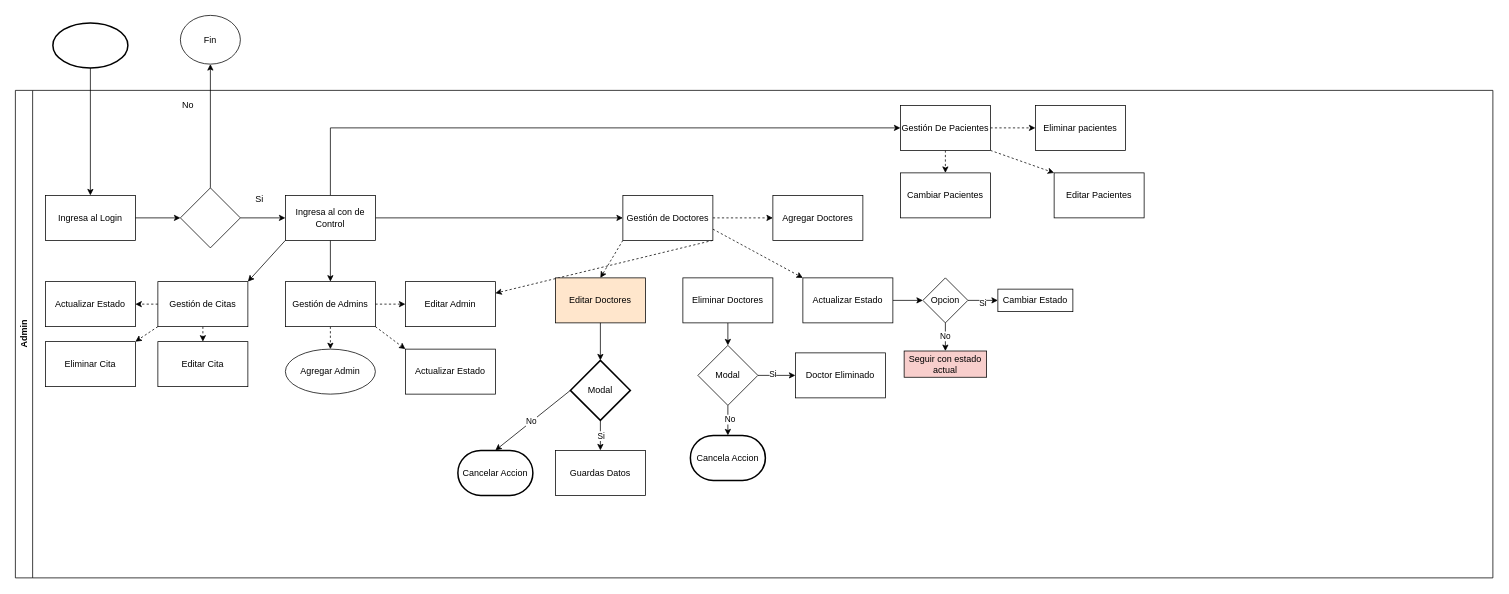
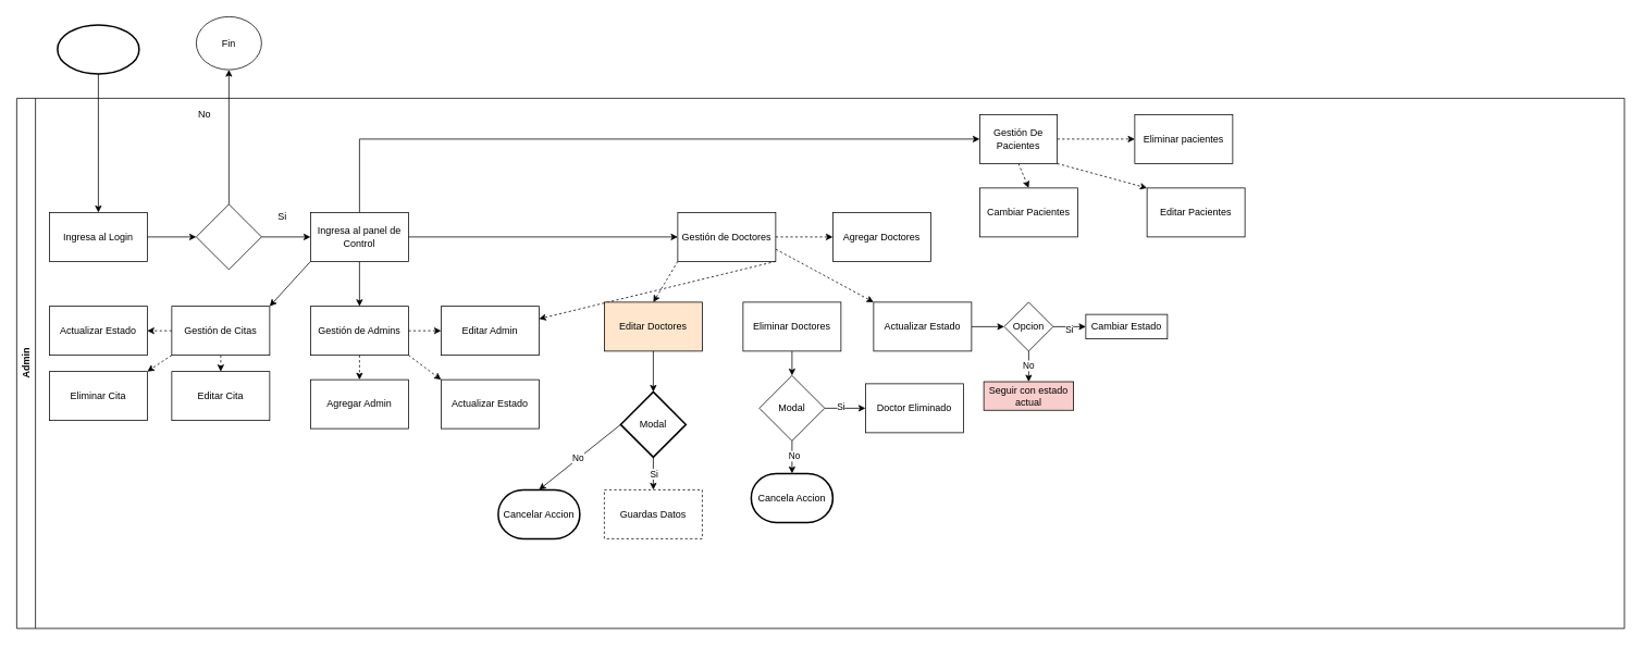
- <mxCell id="25" value="Gestión De Pacientes" style="rounded=0;whiteSpace=wrap;html=1;" vertex="1" parent="5"><mxGeometry x="1180" y="20" width="120" height="60" as="geometry" /></mxCell>
+ <mxCell id="25" value="Gestión De Pacientes" style="rounded=0;whiteSpace=wrap;html=1;" vertex="1" parent="5"><mxGeometry x="1180" y="20" width="95" height="60" as="geometry" /></mxCell>
- <mxCell id="34" value="Eliminar pacientes" style="rounded=0;whiteSpace=wrap;html=1;" vertex="1" parent="5"><mxGeometry x="1360" y="20" width="120" height="60" as="geometry" /></mxCell>
+ <mxCell id="34" value="Eliminar pacientes" style="rounded=0;whiteSpace=wrap;html=1;" vertex="1" parent="5"><mxGeometry x="1370" y="20" width="120" height="60" as="geometry" /></mxCell>
- <mxCell id="15" value="Ingresa al con de Control" style="rounded=0;whiteSpace=wrap;html=1;" vertex="1" parent="5"><mxGeometry x="360" y="140" width="120" height="60" as="geometry" /></mxCell>
+ <mxCell id="15" value="Ingresa al panel de Control" style="rounded=0;whiteSpace=wrap;html=1;" vertex="1" parent="5"><mxGeometry x="360" y="140" width="120" height="60" as="geometry" /></mxCell>
- <mxCell id="43" value="Agregar Doctores" style="rounded=0;whiteSpace=wrap;html=1;" vertex="1" parent="5"><mxGeometry x="1010" y="140" width="120" height="60" as="geometry" /></mxCell>
+ <mxCell id="43" value="Agregar Doctores" style="rounded=0;whiteSpace=wrap;html=1;" vertex="1" parent="5"><mxGeometry x="1000" y="140" width="120" height="60" as="geometry" /></mxCell>
- <mxCell id="39" value="Agregar Admin" style="ellipse;whiteSpace=wrap;html=1;" vertex="1" parent="5"><mxGeometry x="360" y="345" width="120" height="60" as="geometry" /></mxCell>
+ <mxCell id="39" value="Agregar Admin" style="rounded=0;whiteSpace=wrap;html=1;" vertex="1" parent="5"><mxGeometry x="360" y="345" width="120" height="60" as="geometry" /></mxCell>
- <mxCell id="58" value="Guardas Datos" style="rounded=0;whiteSpace=wrap;html=1;" vertex="1" parent="5"><mxGeometry x="720" y="480" width="120" height="60" as="geometry" /></mxCell>
+ <mxCell id="58" value="Guardas Datos" style="rounded=0;whiteSpace=wrap;html=1;dashed=1;" vertex="1" parent="5"><mxGeometry x="720" y="480" width="120" height="60" as="geometry" /></mxCell>
